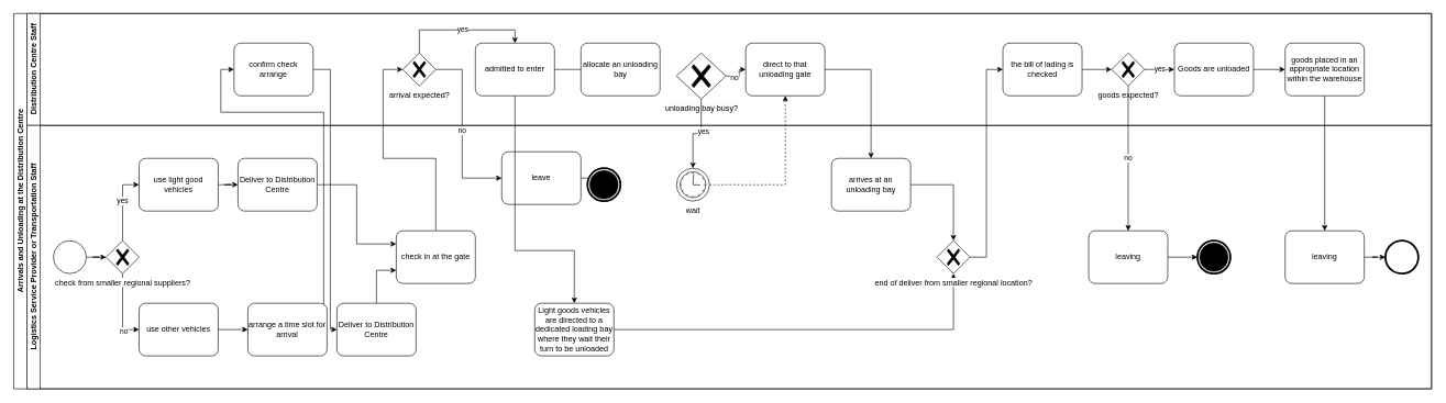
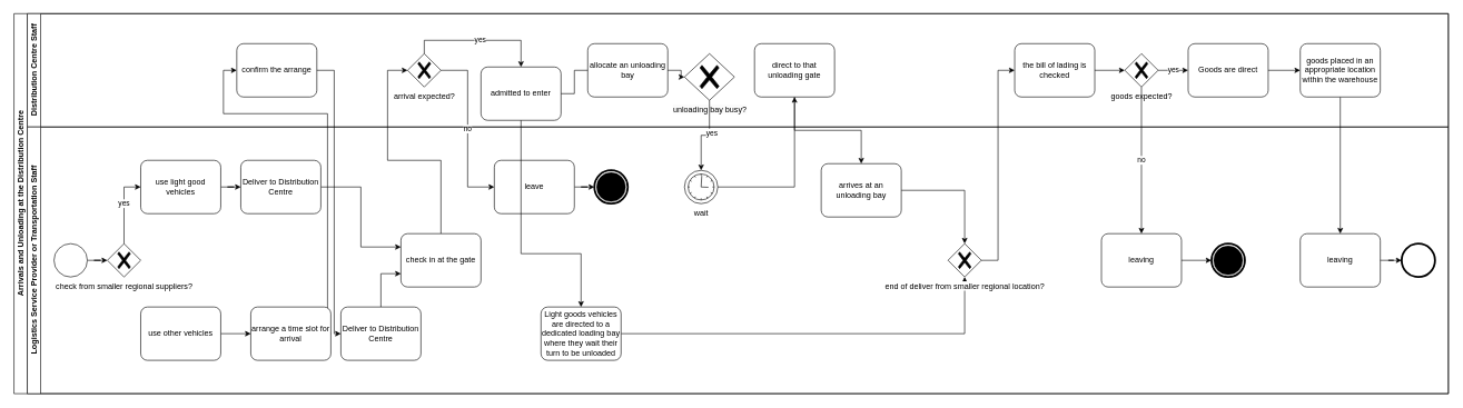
- <mxCell id="4" value="confirm check arrange" style="points=[[0.25,0,0],[0.5,0,0],[0.75,0,0],[1,0.25,0],[1,0.5,0],[1,0.75,0],[0.75,1,0],[0.5,1,0],[0.25,1,0],[0,0.75,0],[0,0.5,0],[0,0.25,0]];shape=mxgraph.bpmn.task;whiteSpace=wrap;rectStyle=rounded;size=10;html=1;taskMarker=abstract;" vertex="1" parent="3"><mxGeometry x="314" y="45" width="120" height="80" as="geometry" /></mxCell>
+ <mxCell id="4" value="confirm the arrange" style="points=[[0.25,0,0],[0.5,0,0],[0.75,0,0],[1,0.25,0],[1,0.5,0],[1,0.75,0],[0.75,1,0],[0.5,1,0],[0.25,1,0],[0,0.75,0],[0,0.5,0],[0,0.25,0]];shape=mxgraph.bpmn.task;whiteSpace=wrap;rectStyle=rounded;size=10;html=1;taskMarker=abstract;" vertex="1" parent="3"><mxGeometry x="314" y="45" width="120" height="80" as="geometry" /></mxCell>
- <mxCell id="6" value="admitted to enter" style="points=[[0.25,0,0],[0.5,0,0],[0.75,0,0],[1,0.25,0],[1,0.5,0],[1,0.75,0],[0.75,1,0],[0.5,1,0],[0.25,1,0],[0,0.75,0],[0,0.5,0],[0,0.25,0]];shape=mxgraph.bpmn.task;whiteSpace=wrap;rectStyle=rounded;size=10;html=1;taskMarker=abstract;" parent="3" vertex="1"><mxGeometry x="680" y="45" width="120" height="80" as="geometry" /></mxCell>
+ <mxCell id="6" value="admitted to enter" style="points=[[0.25,0,0],[0.5,0,0],[0.75,0,0],[1,0.25,0],[1,0.5,0],[1,0.75,0],[0.75,1,0],[0.5,1,0],[0.25,1,0],[0,0.75,0],[0,0.5,0],[0,0.25,0]];shape=mxgraph.bpmn.task;whiteSpace=wrap;rectStyle=rounded;size=10;html=1;taskMarker=abstract;" parent="3" vertex="1"><mxGeometry x="680" y="80" width="120" height="80" as="geometry" /></mxCell>
- <mxCell id="20" value="Goods are unloaded" style="points=[[0.25,0,0],[0.5,0,0],[0.75,0,0],[1,0.25,0],[1,0.5,0],[1,0.75,0],[0.75,1,0],[0.5,1,0],[0.25,1,0],[0,0.75,0],[0,0.5,0],[0,0.25,0]];shape=mxgraph.bpmn.task;whiteSpace=wrap;rectStyle=rounded;size=10;html=1;taskMarker=abstract;" vertex="1" parent="3"><mxGeometry x="1740" y="45" width="120" height="80" as="geometry" /></mxCell>
+ <mxCell id="20" value="Goods are direct" style="points=[[0.25,0,0],[0.5,0,0],[0.75,0,0],[1,0.25,0],[1,0.5,0],[1,0.75,0],[0.75,1,0],[0.5,1,0],[0.25,1,0],[0,0.75,0],[0,0.5,0],[0,0.25,0]];shape=mxgraph.bpmn.task;whiteSpace=wrap;rectStyle=rounded;size=10;html=1;taskMarker=abstract;" vertex="1" parent="3"><mxGeometry x="1740" y="45" width="120" height="80" as="geometry" /></mxCell>
+ <mxCell id="12" style="edgeStyle=orthogonalEdgeStyle;rounded=0;orthogonalLoop=1;jettySize=auto;html=1;entryX=0;entryY=0.5;entryDx=0;entryDy=0;entryPerimeter=0;" parent="3" source="9" target="11" edge="1"><mxGeometry relative="1" as="geometry" /></mxCell>
- <mxCell id="14" style="edgeStyle=orthogonalEdgeStyle;rounded=0;orthogonalLoop=1;jettySize=auto;html=1;" edge="1" parent="3" source="11" target="13"><mxGeometry relative="1" as="geometry" /></mxCell>
- <mxCell id="15" value="no" style="edgeLabel;html=1;align=center;verticalAlign=middle;resizable=0;points=[];" vertex="1" connectable="0" parent="14"><mxGeometry x="-0.391" y="-2" relative="1" as="geometry"><mxPoint as="offset" /></mxGeometry></mxCell>
- <mxCell id="46" value="leave" style="points=[[0.25,0,0],[0.5,0,0],[0.75,0,0],[1,0.25,0],[1,0.5,0],[1,0.75,0],[0.75,1,0],[0.5,1,0],[0.25,1,0],[0,0.75,0],[0,0.5,0],[0,0.25,0]];shape=mxgraph.bpmn.task;whiteSpace=wrap;rectStyle=rounded;size=10;html=1;taskMarker=abstract;" parent="27" vertex="1"><mxGeometry x="720" y="40" width="120" height="80" as="geometry" /></mxCell>
+ <mxCell id="46" value="leave" style="points=[[0.25,0,0],[0.5,0,0],[0.75,0,0],[1,0.25,0],[1,0.5,0],[1,0.75,0],[0.75,1,0],[0.5,1,0],[0.25,1,0],[0,0.75,0],[0,0.5,0],[0,0.25,0]];shape=mxgraph.bpmn.task;whiteSpace=wrap;rectStyle=rounded;size=10;html=1;taskMarker=abstract;" parent="27" vertex="1"><mxGeometry x="700" y="50" width="120" height="80" as="geometry" /></mxCell>
- <mxCell id="58" style="edgeStyle=orthogonalEdgeStyle;rounded=0;orthogonalLoop=1;jettySize=auto;html=1;dashed=1;" edge="1" parent="2" source="50" target="13"><mxGeometry relative="1" as="geometry" /></mxCell>
+ <mxCell id="58" style="edgeStyle=orthogonalEdgeStyle;rounded=0;orthogonalLoop=1;jettySize=auto;html=1;" edge="1" parent="2" source="50" target="13"><mxGeometry relative="1" as="geometry" /></mxCell>
- <mxCell id="52" value="arrives at an unloading bay" style="points=[[0.25,0,0],[0.5,0,0],[0.75,0,0],[1,0.25,0],[1,0.5,0],[1,0.75,0],[0.75,1,0],[0.5,1,0],[0.25,1,0],[0,0.75,0],[0,0.5,0],[0,0.25,0]];shape=mxgraph.bpmn.task;whiteSpace=wrap;rectStyle=rounded;size=10;html=1;taskMarker=abstract;" vertex="1" parent="27"><mxGeometry x="1220" y="50" width="120" height="80" as="geometry" /></mxCell>
+ <mxCell id="52" value="arrives at an unloading bay" style="points=[[0.25,0,0],[0.5,0,0],[0.75,0,0],[1,0.25,0],[1,0.5,0],[1,0.75,0],[0.75,1,0],[0.5,1,0],[0.25,1,0],[0,0.75,0],[0,0.5,0],[0,0.25,0]];shape=mxgraph.bpmn.task;whiteSpace=wrap;rectStyle=rounded;size=10;html=1;taskMarker=abstract;" vertex="1" parent="27"><mxGeometry x="1190" y="55" width="120" height="80" as="geometry" /></mxCell>
- <mxCell id="32" style="edgeStyle=orthogonalEdgeStyle;rounded=0;orthogonalLoop=1;jettySize=auto;html=1;entryX=0;entryY=0.5;entryDx=0;entryDy=0;entryPerimeter=0;" edge="1" parent="27" source="34" target="38"><mxGeometry relative="1" as="geometry" /></mxCell>
- <mxCell id="33" value="no" style="edgeLabel;html=1;align=center;verticalAlign=middle;resizable=0;points=[];" vertex="1" connectable="0" parent="32"><mxGeometry x="0.564" y="-2" relative="1" as="geometry"><mxPoint as="offset" /></mxGeometry></mxCell>
